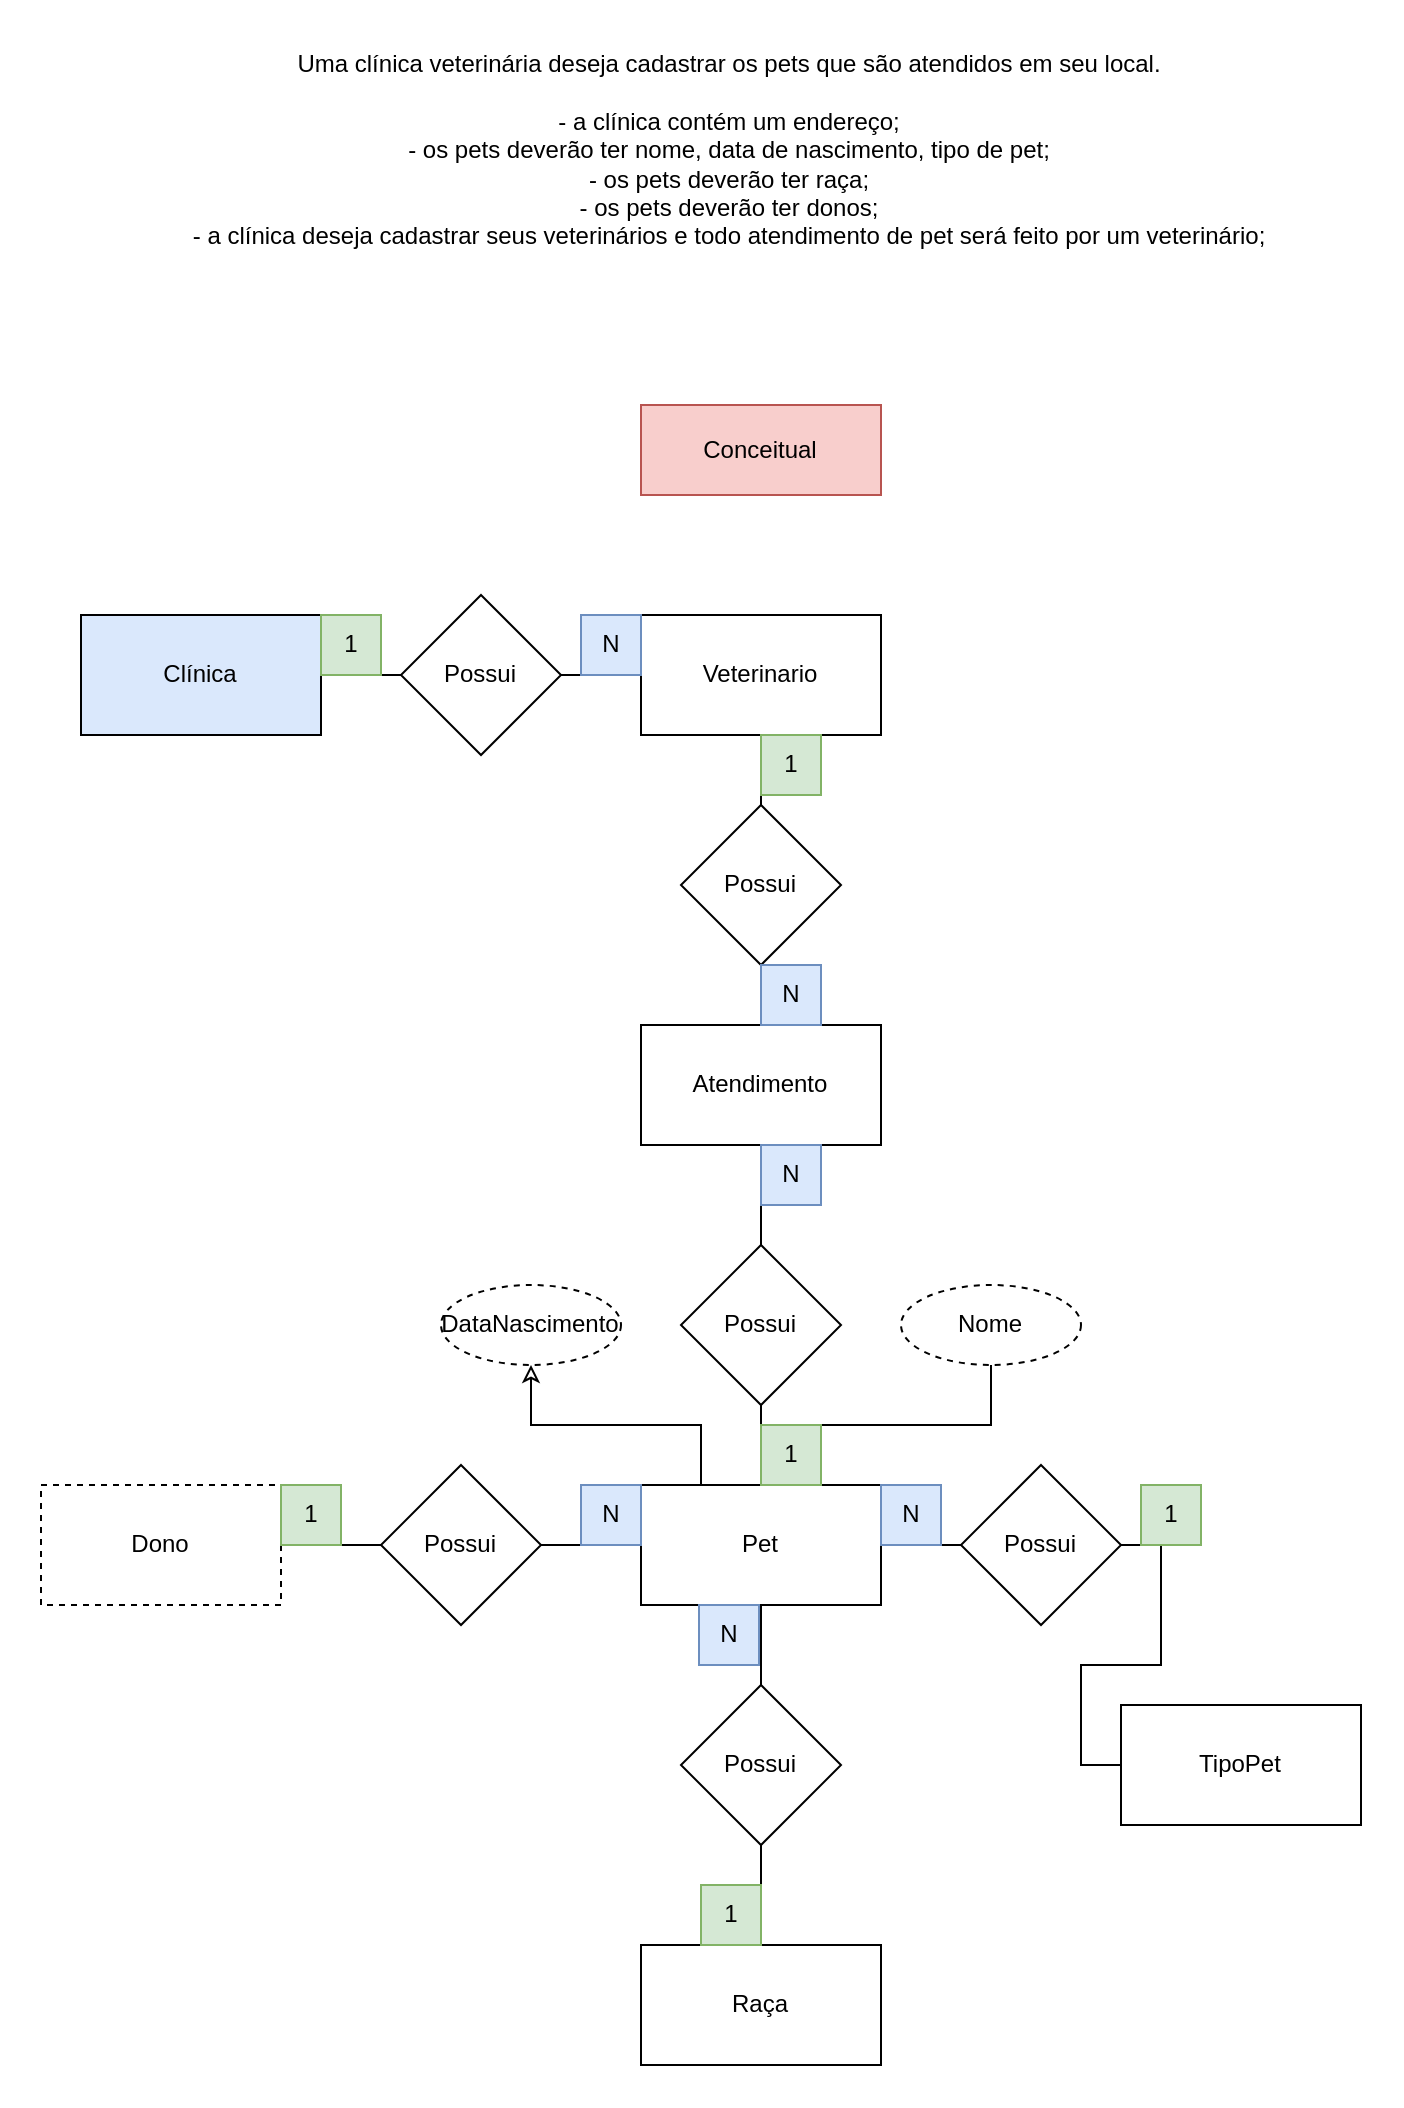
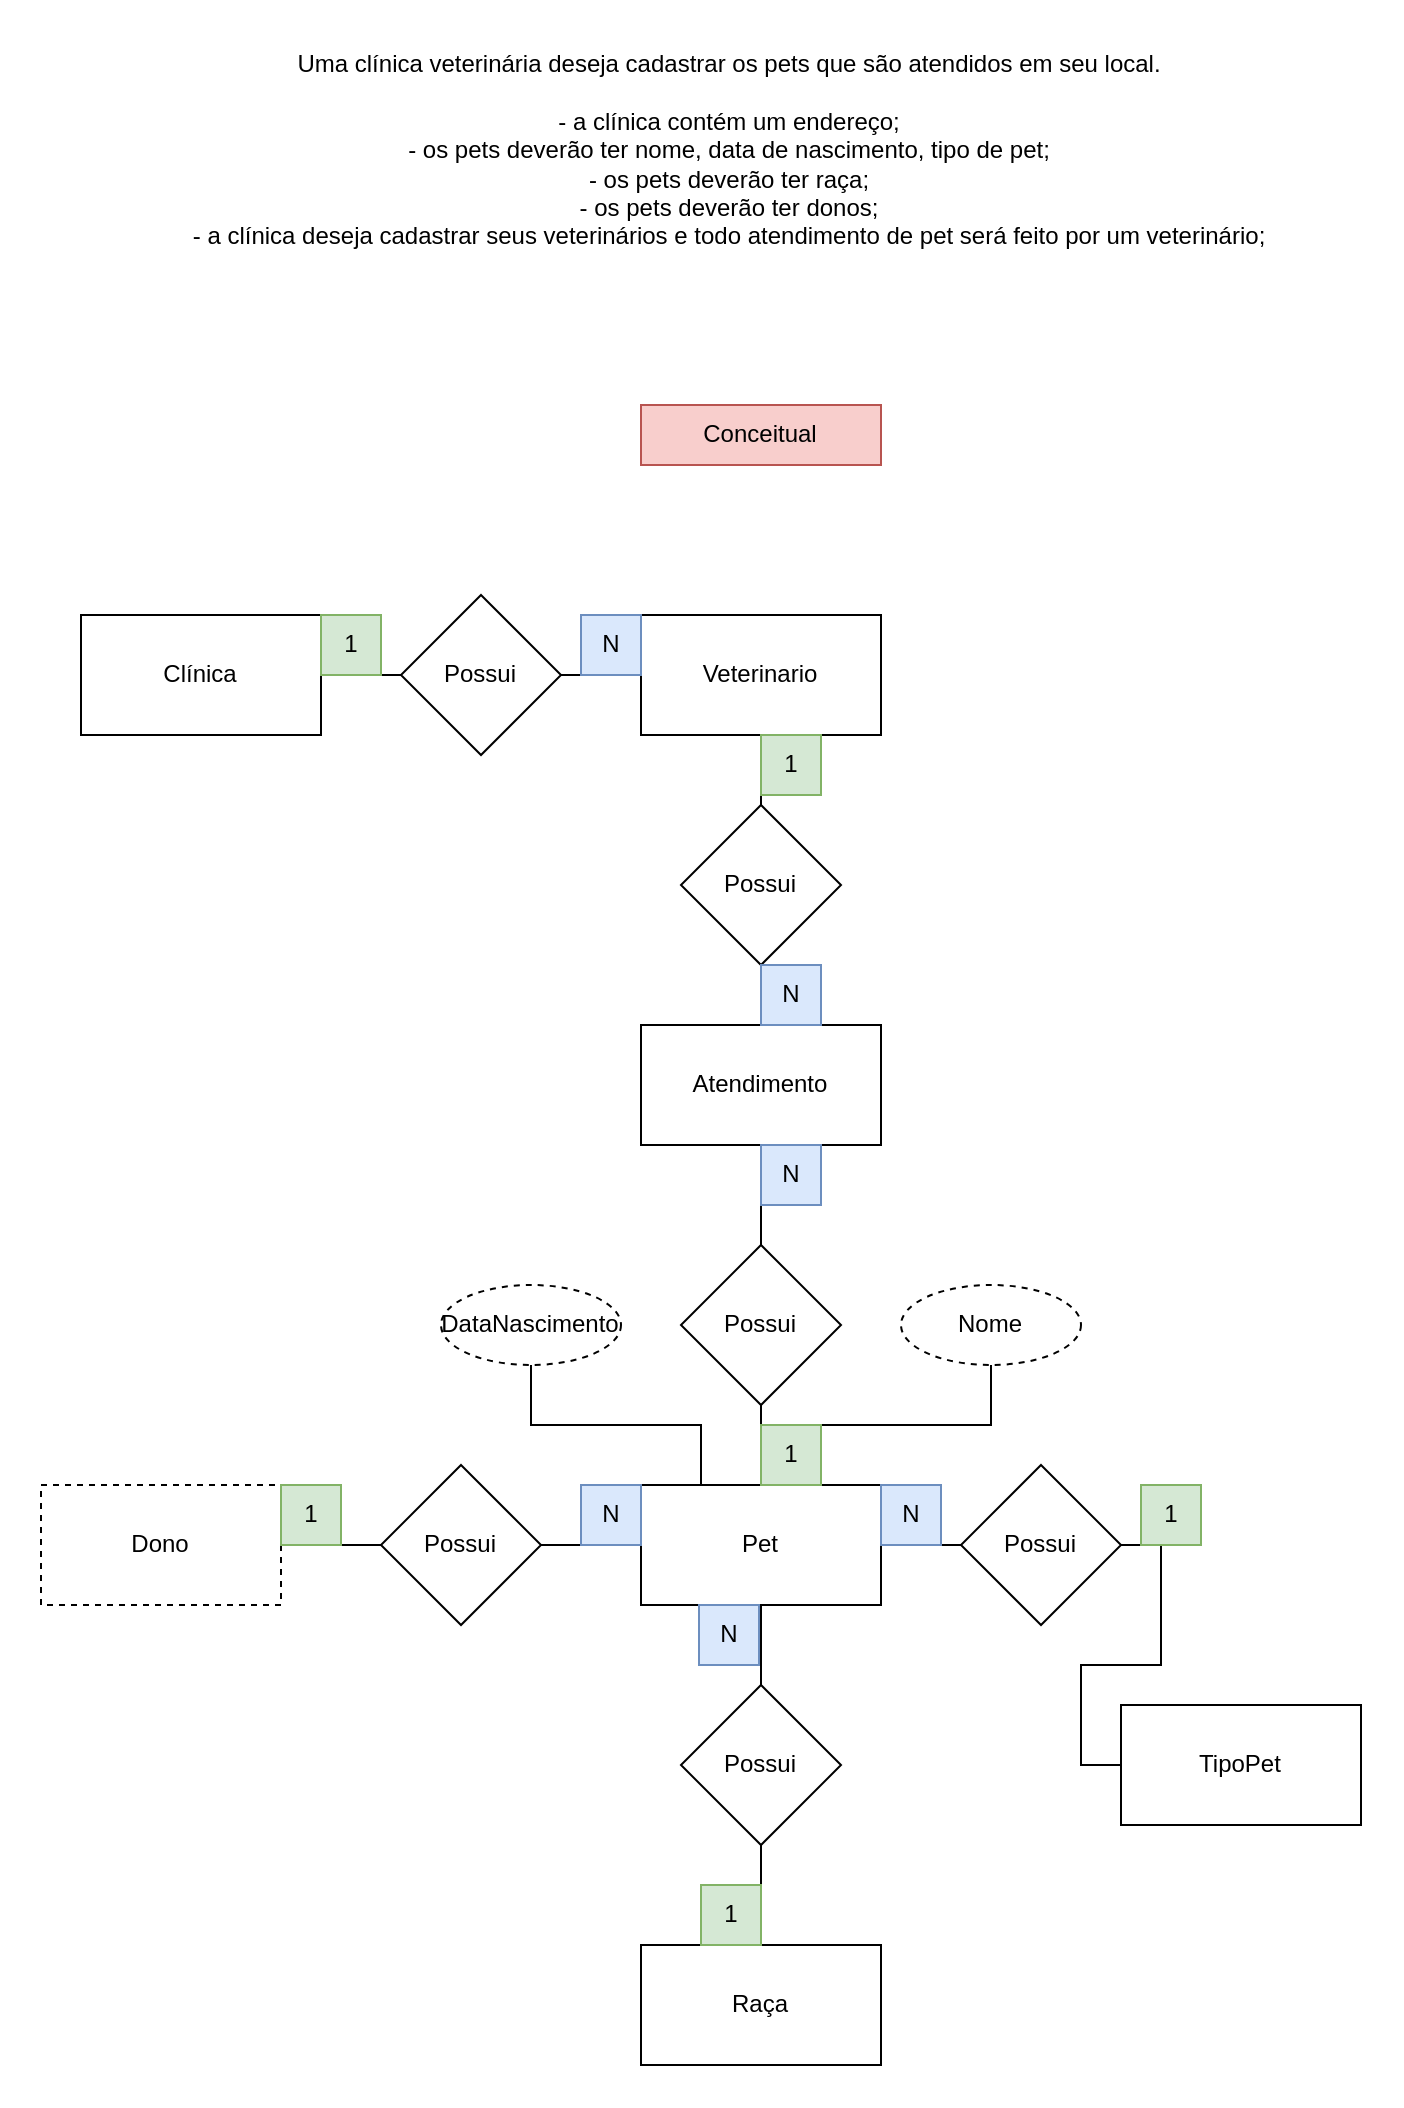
- <mxCell id="44" value="Conceitual" style="rounded=0;whiteSpace=wrap;html=1;fillColor=#f8cecc;strokeColor=#b85450;" vertex="1" parent="1"><mxGeometry x="320" y="202" width="120" height="45" as="geometry" /></mxCell>
+ <mxCell id="44" value="Conceitual" style="rounded=0;whiteSpace=wrap;html=1;fillColor=#f8cecc;strokeColor=#b85450;" vertex="1" parent="1"><mxGeometry x="320" y="202" width="120" height="30" as="geometry" /></mxCell>
- <mxCell id="4" value="Clínica" style="rounded=0;whiteSpace=wrap;html=1;fillColor=#dae8fc;" parent="1" vertex="1"><mxGeometry x="40" y="307" width="120" height="60" as="geometry" /></mxCell>
+ <mxCell id="4" value="Clínica" style="rounded=0;whiteSpace=wrap;html=1;" parent="1" vertex="1"><mxGeometry x="40" y="307" width="120" height="60" as="geometry" /></mxCell>
- <mxCell id="17" style="edgeStyle=orthogonalEdgeStyle;rounded=0;orthogonalLoop=1;jettySize=auto;html=1;exitX=0.25;exitY=0;exitDx=0;exitDy=0;entryX=0.5;entryY=1;entryDx=0;entryDy=0;endArrow=classic;endFill=0;" edge="1" parent="1" source="19" target="42"><mxGeometry relative="1" as="geometry" /></mxCell>
+ <mxCell id="17" style="edgeStyle=orthogonalEdgeStyle;rounded=0;orthogonalLoop=1;jettySize=auto;html=1;exitX=0.25;exitY=0;exitDx=0;exitDy=0;entryX=0.5;entryY=1;entryDx=0;entryDy=0;endArrow=none;endFill=0;" edge="1" parent="1" source="19" target="42"><mxGeometry relative="1" as="geometry" /></mxCell>
